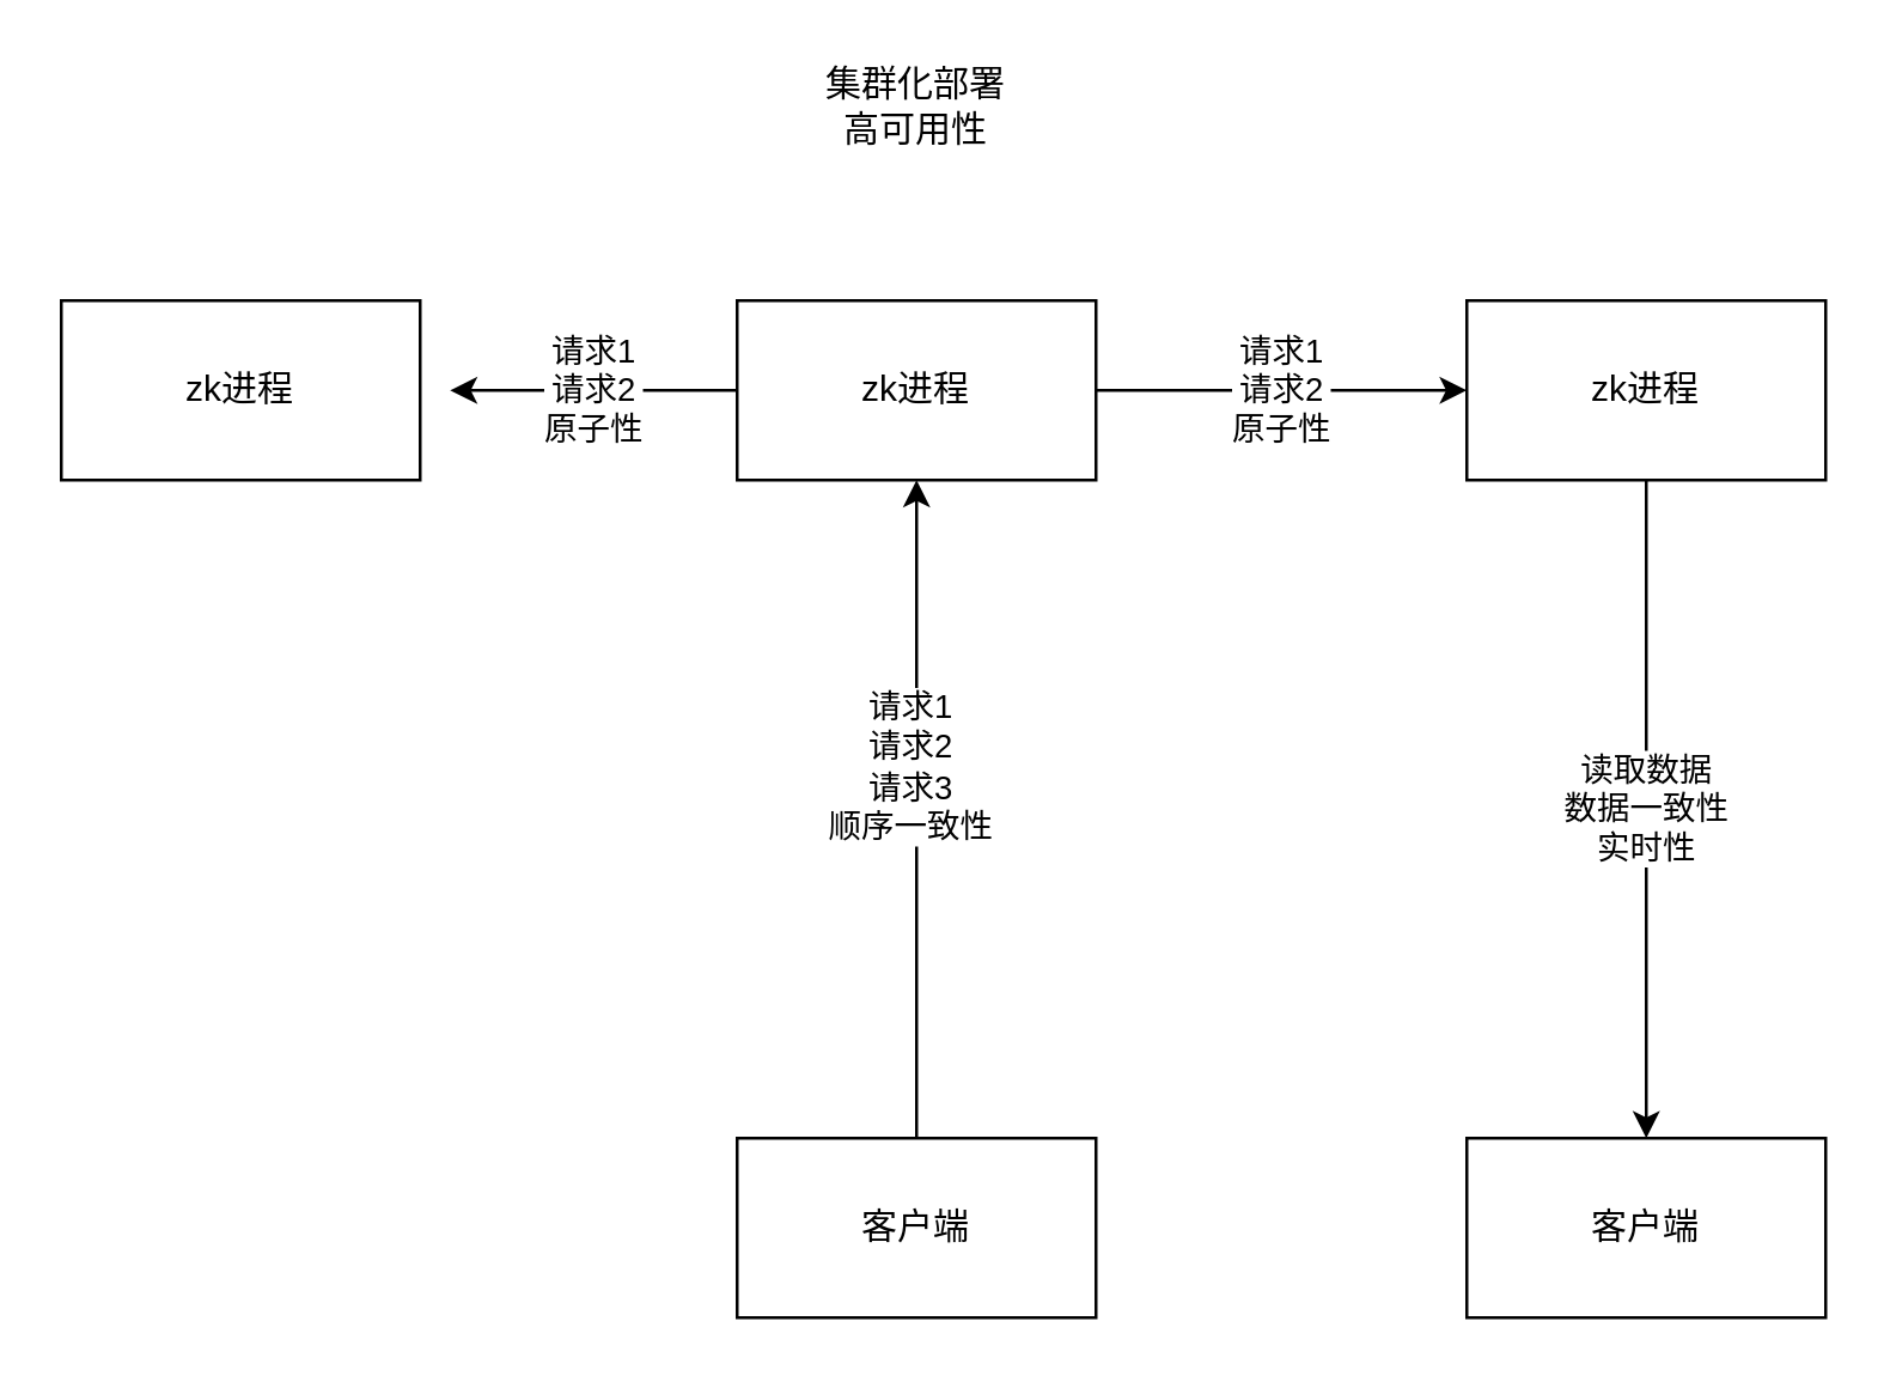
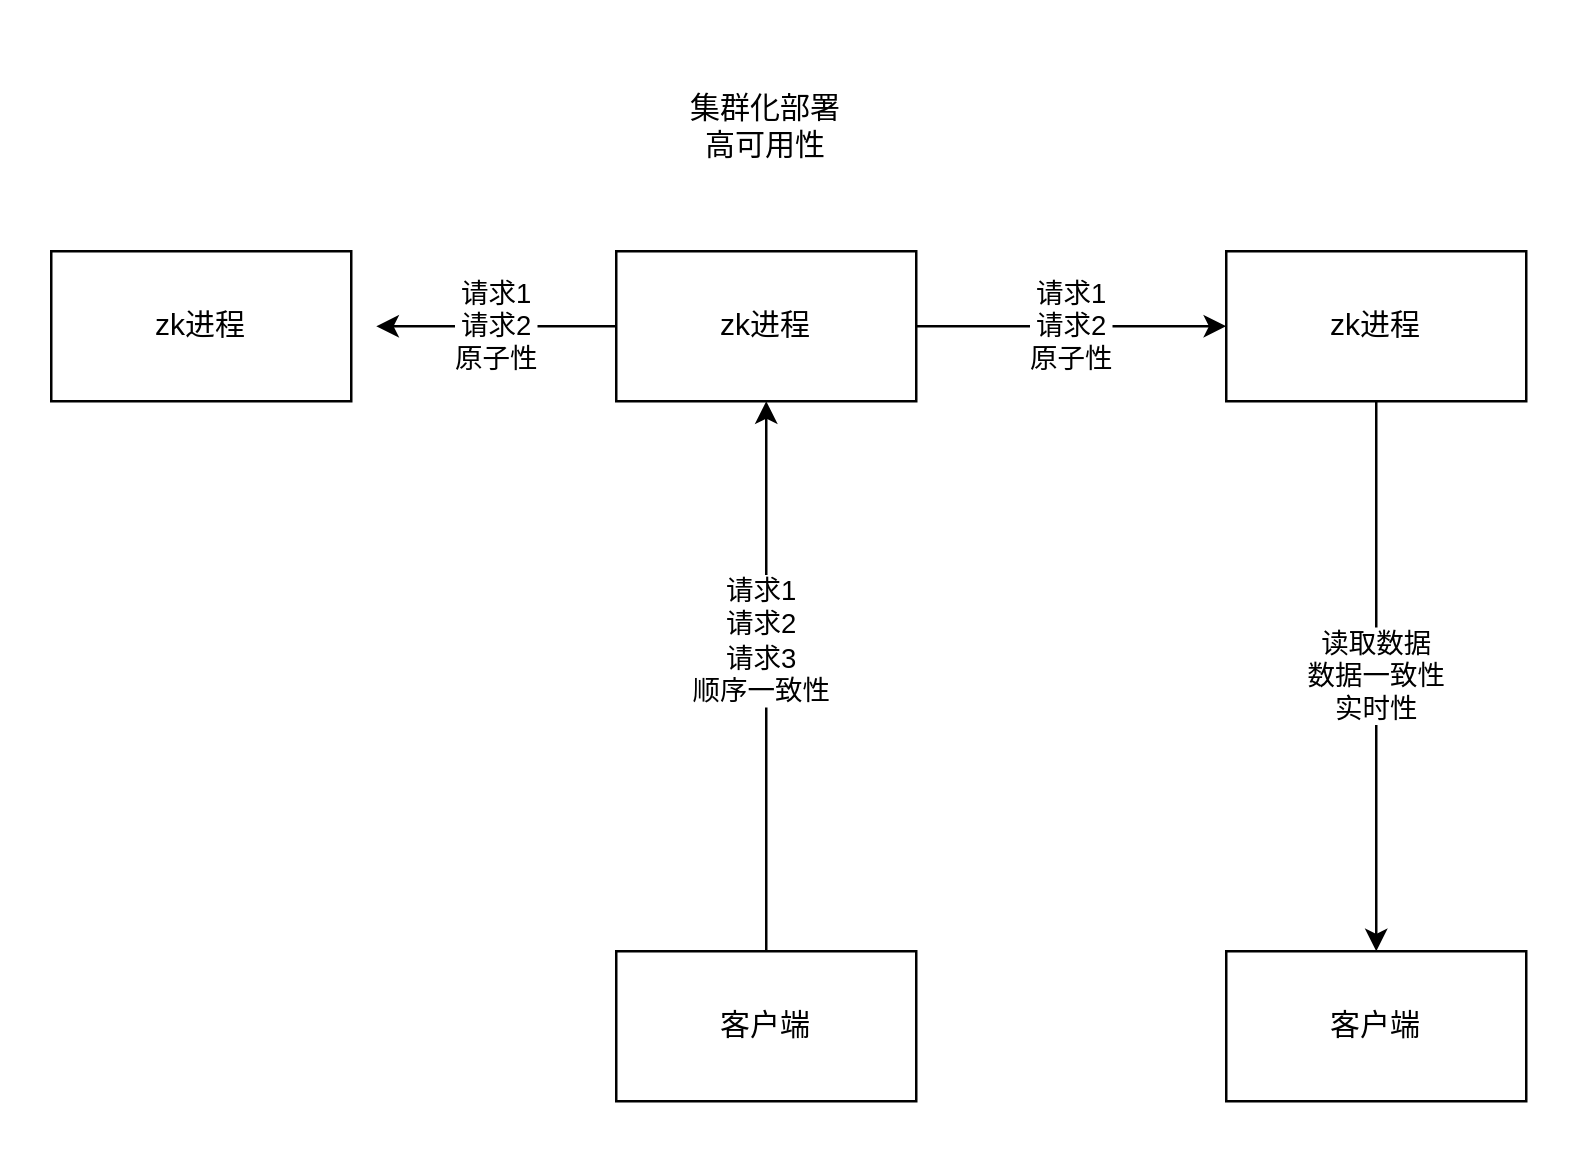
- <mxCell id="12" value="集群化部署&lt;br&gt;高可用性" style="text;html=1;strokeColor=none;fillColor=none;align=center;verticalAlign=middle;whiteSpace=wrap;rounded=0;" vertex="1" parent="1"><mxGeometry x="269" y="20" width="74" height="30" as="geometry" /></mxCell>
+ <mxCell id="12" value="集群化部署&lt;br&gt;高可用性" style="text;html=1;strokeColor=none;fillColor=none;align=center;verticalAlign=middle;whiteSpace=wrap;rounded=0;" vertex="1" parent="1"><mxGeometry x="269" y="35" width="74" height="30" as="geometry" /></mxCell>
